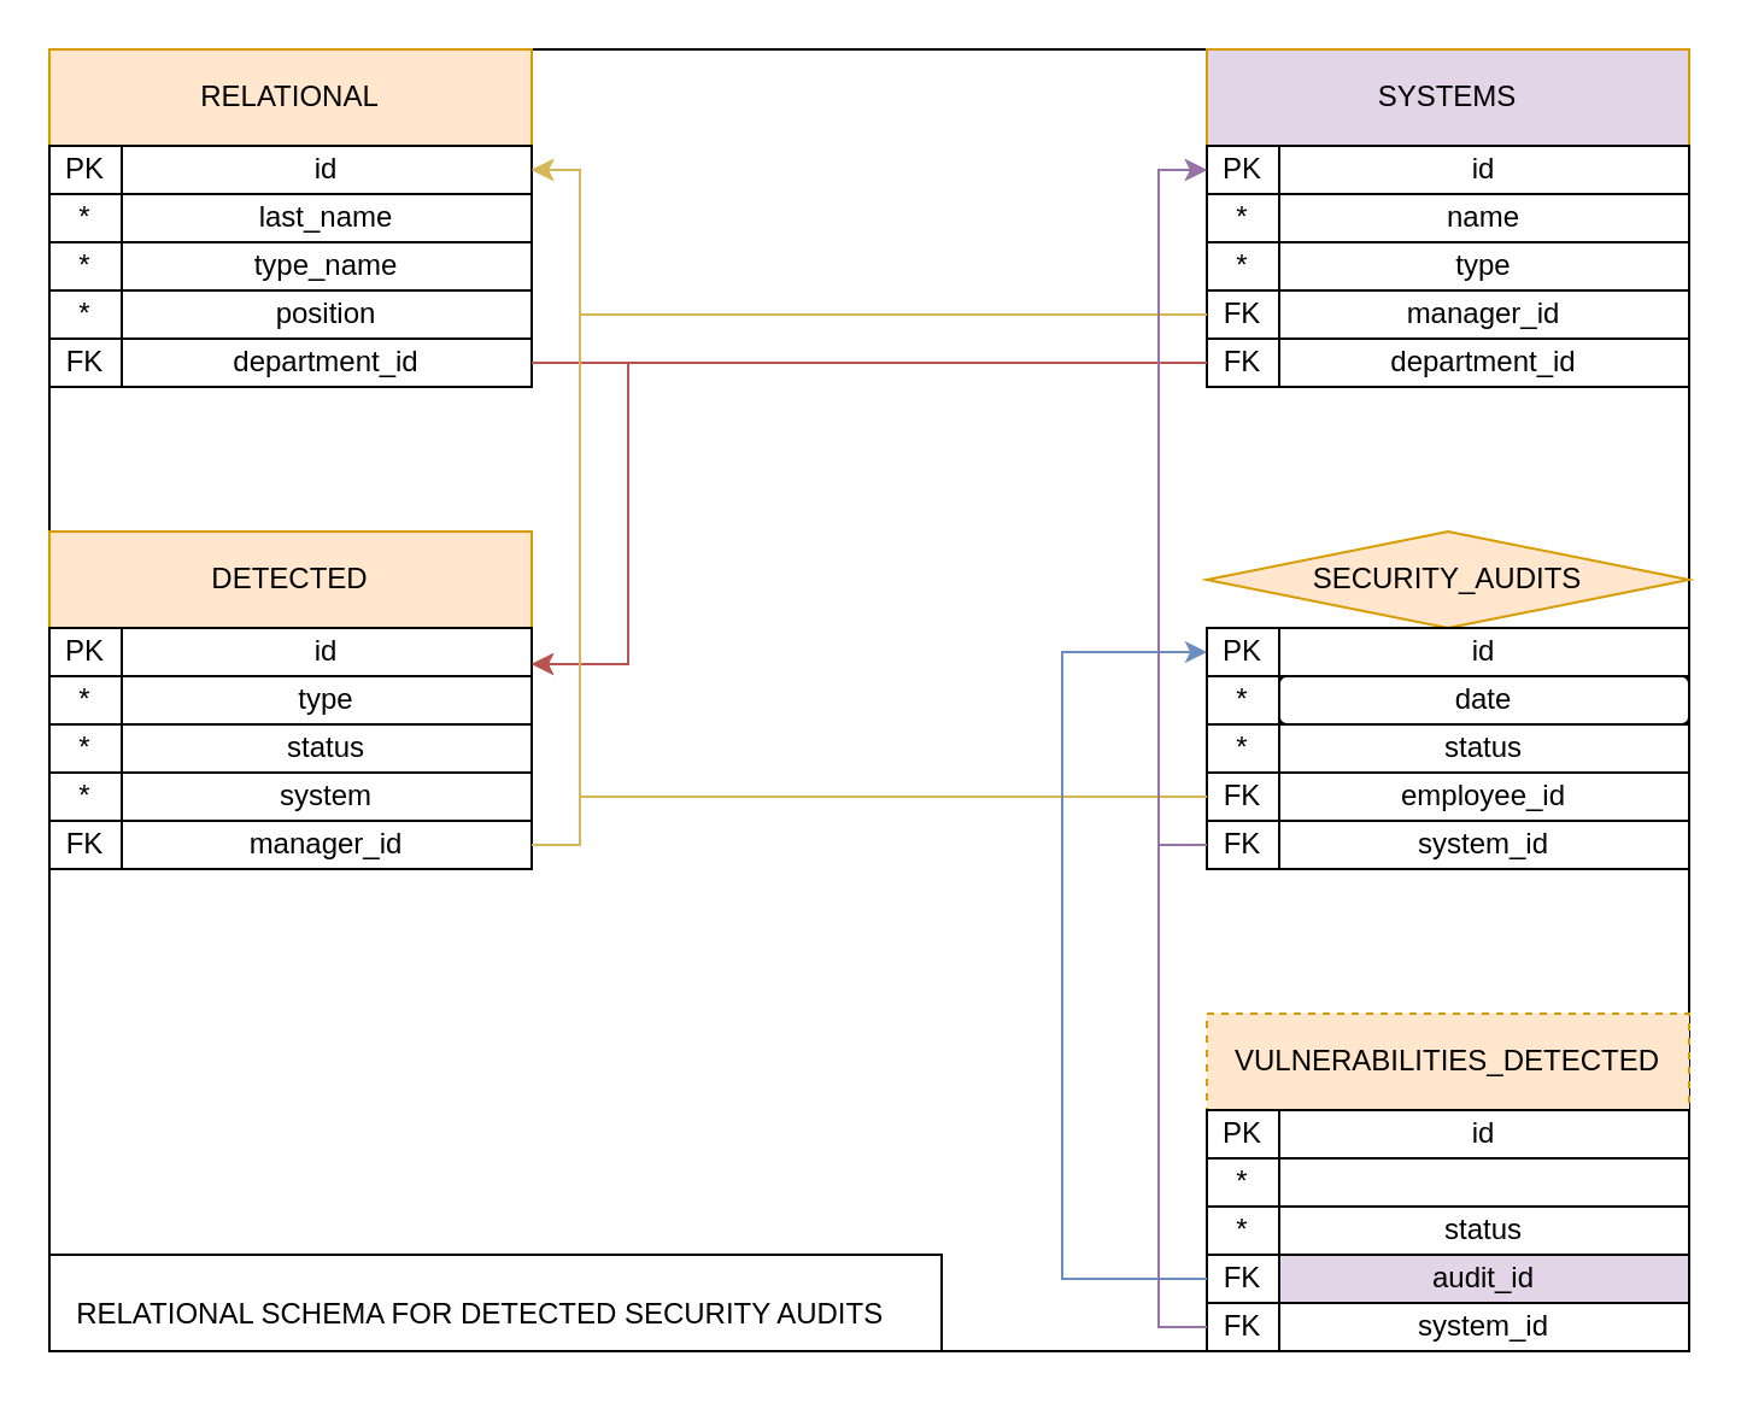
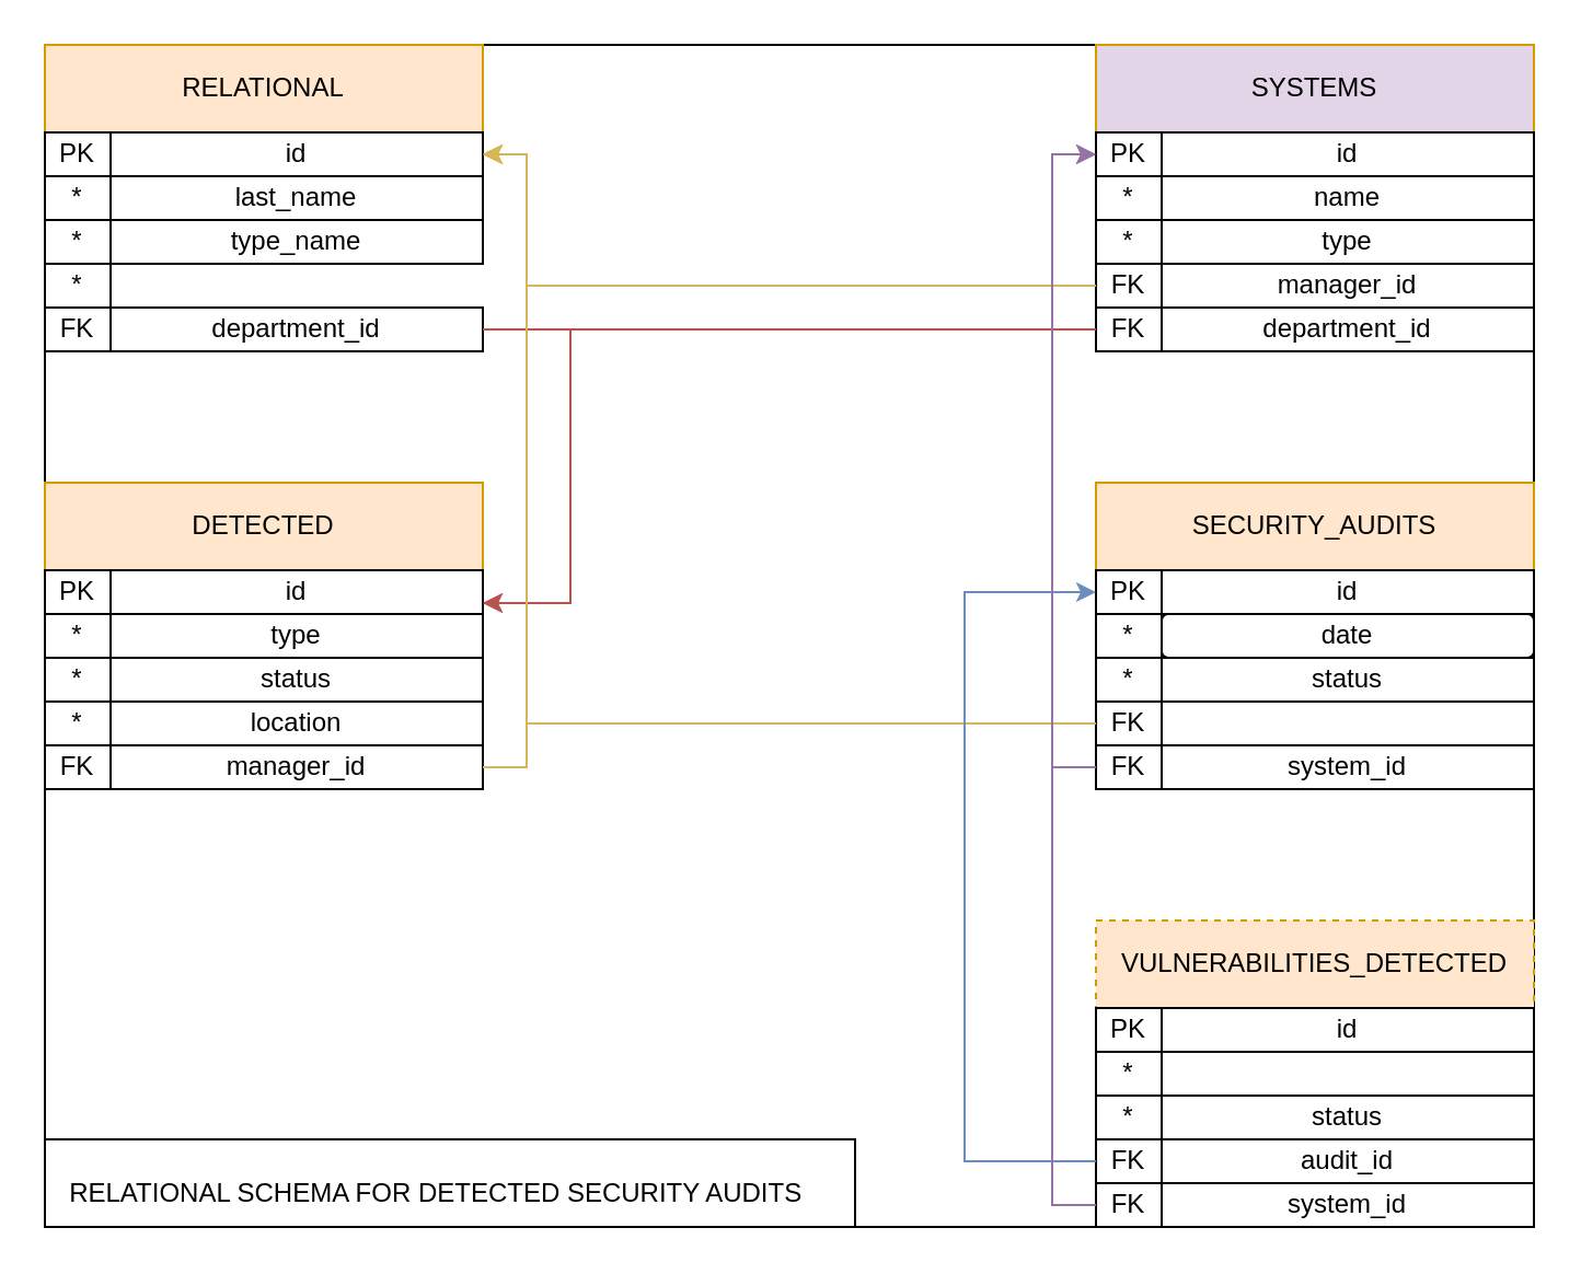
- <mxCell id="76" value="position" style="rounded=0;whiteSpace=wrap;html=1;container=0;" vertex="1" parent="75"><mxGeometry x="30" width="170" height="20" as="geometry" /></mxCell>
- <mxCell id="54" value="SECURITY_AUDITS" style="rhombus;whiteSpace=wrap;html=1;container=0;fillColor=#ffe6cc;strokeColor=#d79b00;" vertex="1" parent="53"><mxGeometry width="200" height="40" as="geometry" /></mxCell>
+ <mxCell id="54" value="SECURITY_AUDITS" style="rounded=0;whiteSpace=wrap;html=1;container=0;fillColor=#ffe6cc;strokeColor=#d79b00;" vertex="1" parent="53"><mxGeometry width="200" height="40" as="geometry" /></mxCell>
- <mxCell id="9" value="system" style="rounded=0;whiteSpace=wrap;html=1;container=0;" vertex="1" parent="8"><mxGeometry x="30" width="170" height="20" as="geometry" /></mxCell>
+ <mxCell id="9" value="location" style="rounded=0;whiteSpace=wrap;html=1;container=0;" vertex="1" parent="8"><mxGeometry x="30" width="170" height="20" as="geometry" /></mxCell>
- <mxCell id="59" value="employee_id" style="rounded=0;whiteSpace=wrap;html=1;container=0;" vertex="1" parent="58"><mxGeometry x="30" width="170" height="20" as="geometry" /></mxCell>
- <mxCell id="43" value="audit_id" style="rounded=0;whiteSpace=wrap;html=1;container=0;fillColor=#e1d5e7;" vertex="1" parent="42"><mxGeometry x="30" width="170" height="20" as="geometry" /></mxCell>
+ <mxCell id="43" value="audit_id" style="rounded=0;whiteSpace=wrap;html=1;container=0;" vertex="1" parent="42"><mxGeometry x="30" width="170" height="20" as="geometry" /></mxCell>
